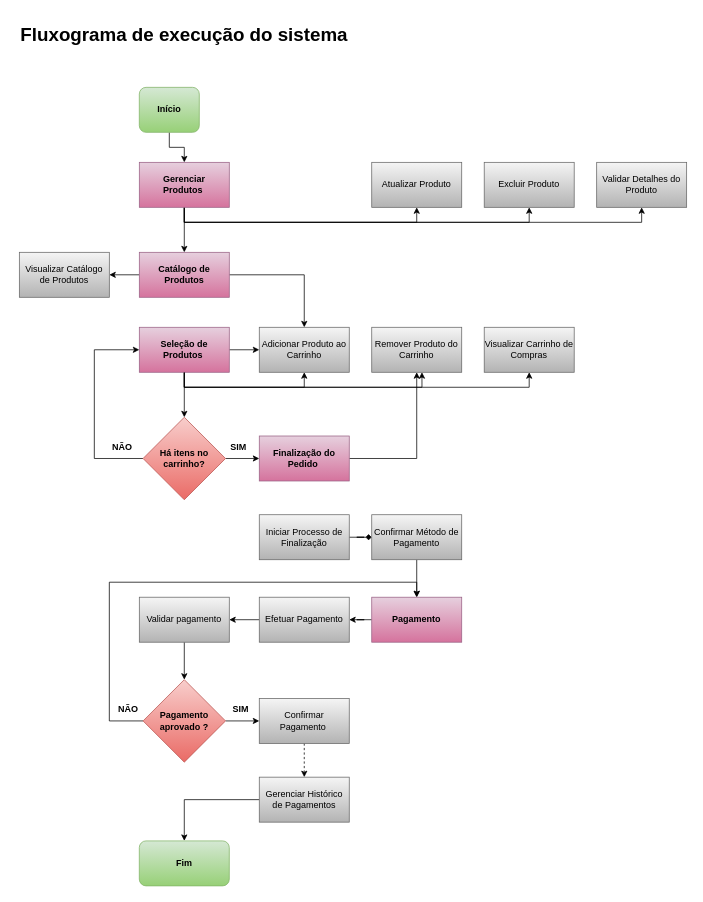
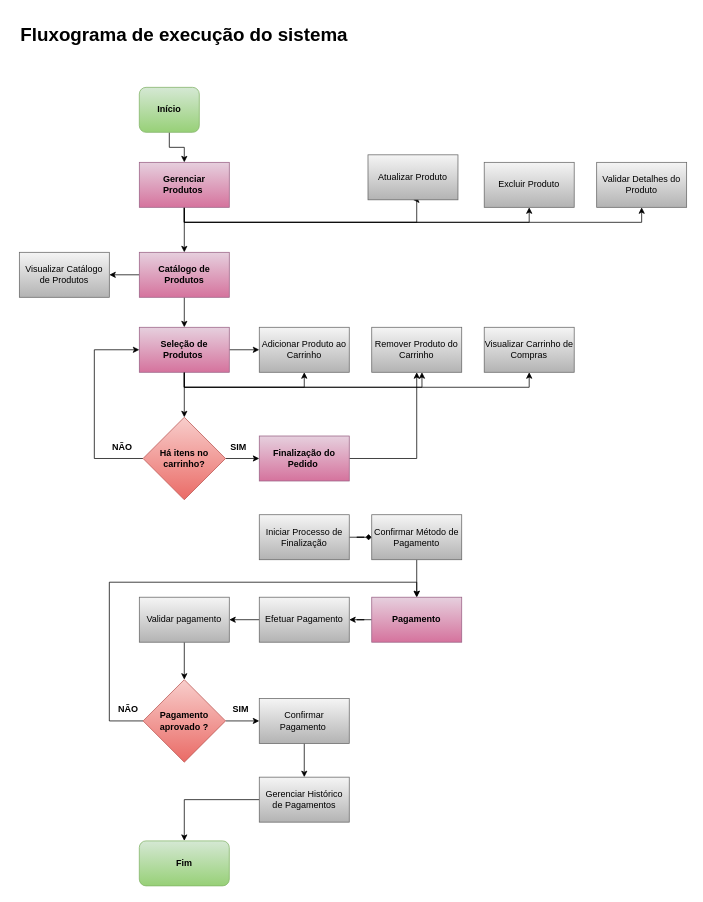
- <mxCell id="10" value="Atualizar Produto" style="rounded=0;whiteSpace=wrap;html=1;fillColor=#f5f5f5;strokeColor=#666666;gradientColor=#b3b3b3;" parent="1" vertex="1"><mxGeometry x="495" y="216" width="120" height="60" as="geometry" /></mxCell>
+ <mxCell id="10" value="Atualizar Produto" style="rounded=0;whiteSpace=wrap;html=1;fillColor=#f5f5f5;strokeColor=#666666;gradientColor=#b3b3b3;" parent="1" vertex="1"><mxGeometry x="490" y="206" width="120" height="60" as="geometry" /></mxCell>
- <mxCell id="13" style="edgeStyle=orthogonalEdgeStyle;rounded=0;orthogonalLoop=1;jettySize=auto;html=1;" parent="1" source="14" target="21" edge="1"><mxGeometry relative="1" as="geometry" /></mxCell>
+ <mxCell id="13" style="edgeStyle=orthogonalEdgeStyle;rounded=0;orthogonalLoop=1;jettySize=auto;html=1;entryX=0.5;entryY=0;entryDx=0;entryDy=0;" parent="1" source="14" target="20" edge="1"><mxGeometry relative="1" as="geometry" /></mxCell>
- <mxCell id="44" style="edgeStyle=orthogonalEdgeStyle;rounded=0;orthogonalLoop=1;jettySize=auto;html=1;entryX=0.5;entryY=0;entryDx=0;entryDy=0;dashed=1;" parent="1" source="45" target="48" edge="1"><mxGeometry relative="1" as="geometry" /></mxCell>
+ <mxCell id="44" style="edgeStyle=orthogonalEdgeStyle;rounded=0;orthogonalLoop=1;jettySize=auto;html=1;entryX=0.5;entryY=0;entryDx=0;entryDy=0;" parent="1" source="45" target="48" edge="1"><mxGeometry relative="1" as="geometry" /></mxCell>
